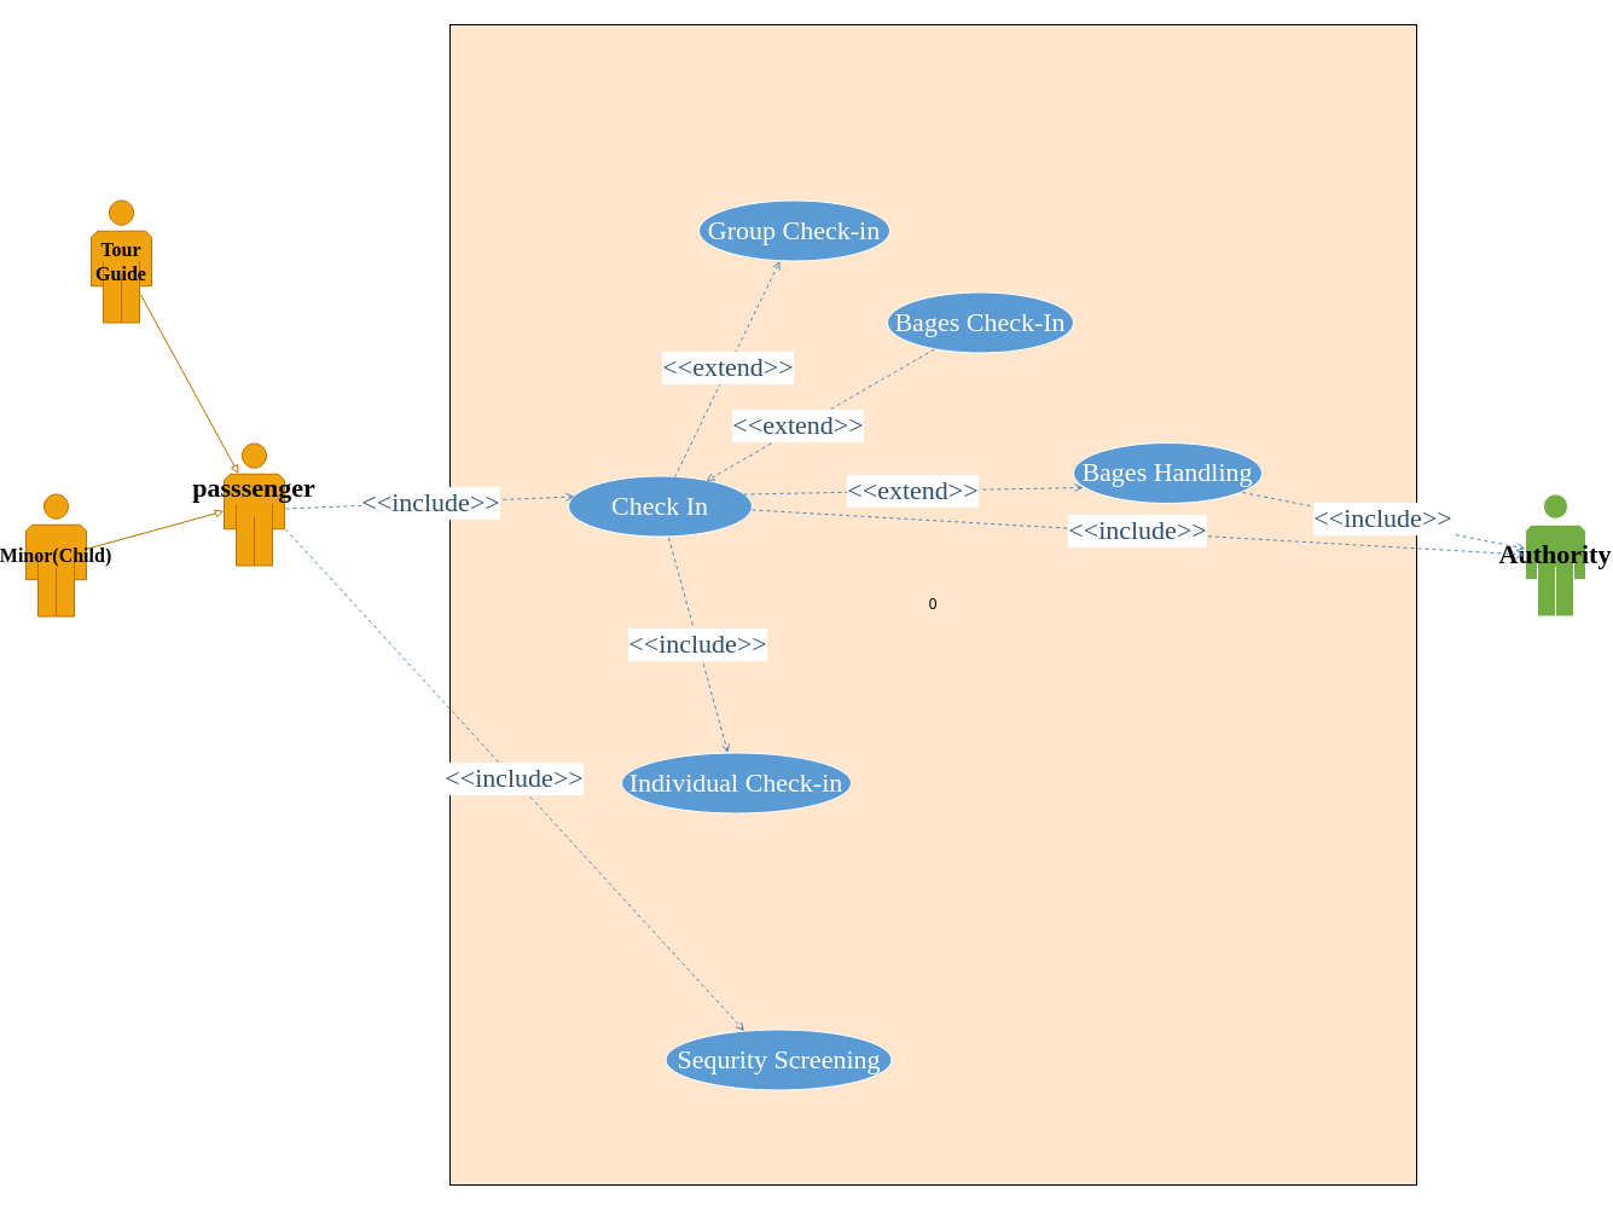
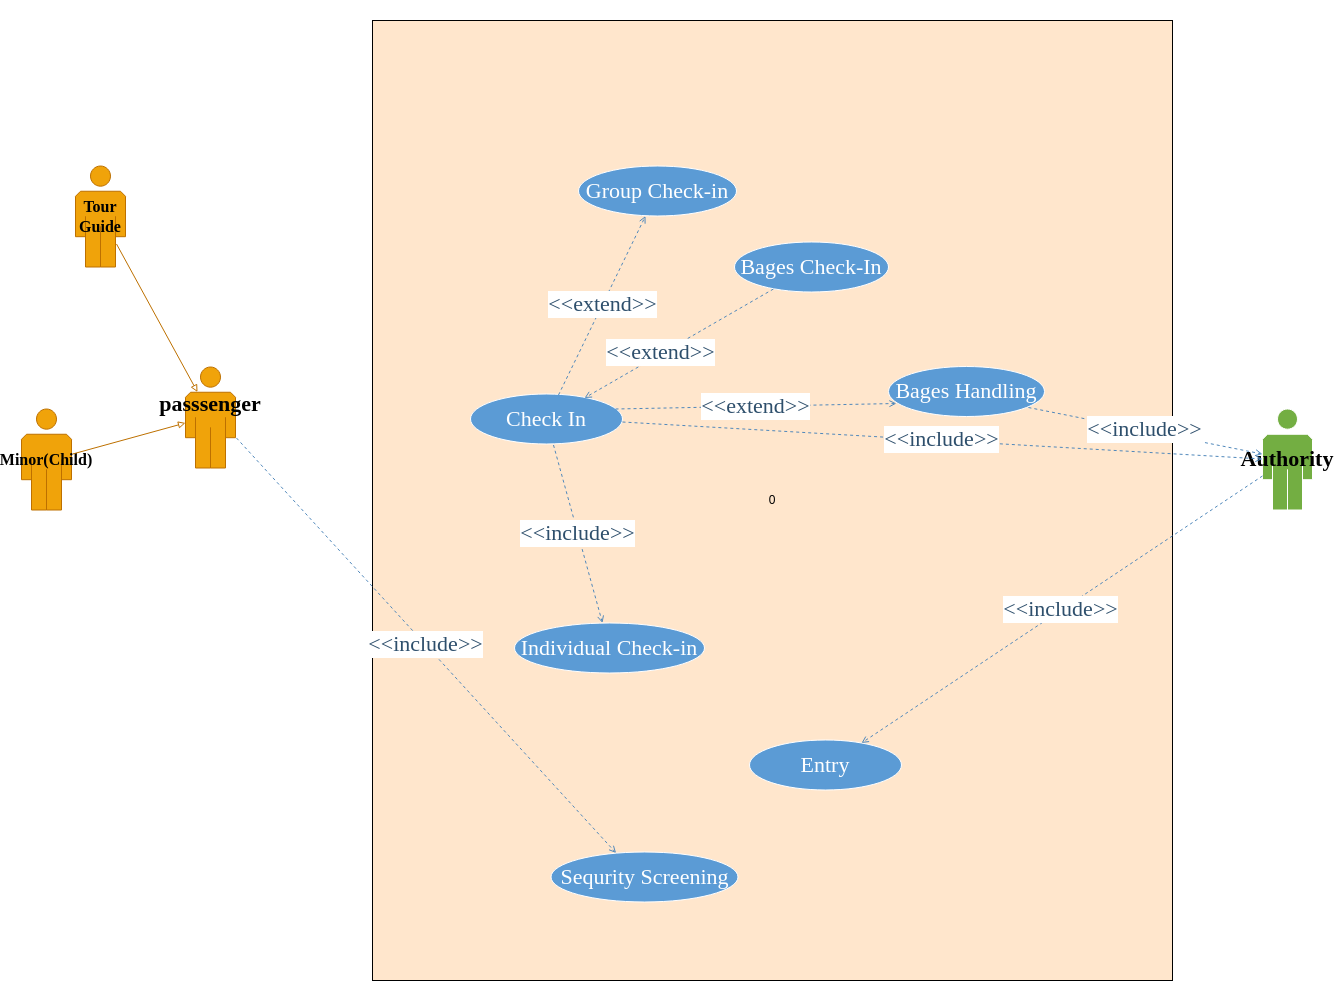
- <mxCell id="24" value="&lt;font style=&quot;font-size:22px;font-family:Calibri;color:#2e4f6c;direction:ltr;letter-spacing:0px;line-height:120%;opacity:1&quot;&gt;&amp;lt;&amp;lt;include&amp;gt;&amp;gt;&lt;br/&gt;&lt;/font&gt;" style="vsdxID=24;edgeStyle=none;dashed=1;startArrow=none;endArrow=open;startSize=5;endSize=5;strokeColor=#5088bb;spacingTop=0;spacingBottom=0;spacingLeft=0;spacingRight=0;verticalAlign=middle;html=1;labelBackgroundColor=#ffffff;rounded=0;align=center;exitX=1.02;exitY=0.535;exitDx=0;exitDy=0;exitPerimeter=0;entryX=0.033;entryY=0.34;entryDx=0;entryDy=0;entryPerimeter=0;" parent="1" source="5" target="9" edge="1"><mxGeometry relative="1" as="geometry"><mxPoint as="offset" /><Array as="points" /></mxGeometry></mxCell>
+ <mxCell id="16" value="&lt;font style=&quot;font-size:22px;font-family:Calibri;color:#2e4f6c;direction:ltr;letter-spacing:0px;line-height:120%;opacity:1&quot;&gt;&amp;lt;&amp;lt;include&amp;gt;&amp;gt;&lt;br/&gt;&lt;/font&gt;" style="vsdxID=53;edgeStyle=none;dashed=1;startArrow=none;endArrow=open;startSize=5;endSize=5;strokeColor=#5088bb;spacingTop=0;spacingBottom=0;spacingLeft=0;spacingRight=0;verticalAlign=middle;html=1;labelBackgroundColor=#ffffff;rounded=0;align=center;exitX=0;exitY=0.663;exitDx=0;exitDy=0;exitPerimeter=0;entryX=0.737;entryY=0.06;entryDx=0;entryDy=0;entryPerimeter=0;" parent="1" source="13" target="12" edge="1"><mxGeometry relative="1" as="geometry"><mxPoint x="-1" as="offset" /><Array as="points" /></mxGeometry></mxCell>
+ <mxCell id="12" value="&lt;font style=&quot;font-size:22px;font-family:Calibri;color:#ffffff;direction:ltr;letter-spacing:0px;line-height:120%;opacity:1&quot;&gt;Entry&lt;br/&gt;&lt;/font&gt;" style="verticalAlign=middle;align=center;vsdxID=37;fillColor=#5b9bd5;gradientColor=none;shape=stencil(vVHLDsIgEPwajiQI6RfU+h8bu22JCGRB2/69kG1iazx58DazM/vIjjBtmiCi0CplCjecbZ8nYc5Ca+snJJsLEqYTph0C4Ujh4XvmEaqzont41gkL96naodXKrGF6YSfQtUi0OXXDVlqPfJNP6usotUhYbJIUMmQb/GGrAxpRljVycDBuc1hKM2LclX8/7H9nFfB+82Cd45T2+mcspcSRmu4F);strokeColor=#ffffff;labelBackgroundColor=none;rounded=0;html=1;whiteSpace=wrap;" parent="1" vertex="1"><mxGeometry x="748" y="739.5" width="152" height="50" as="geometry" /></mxCell>
